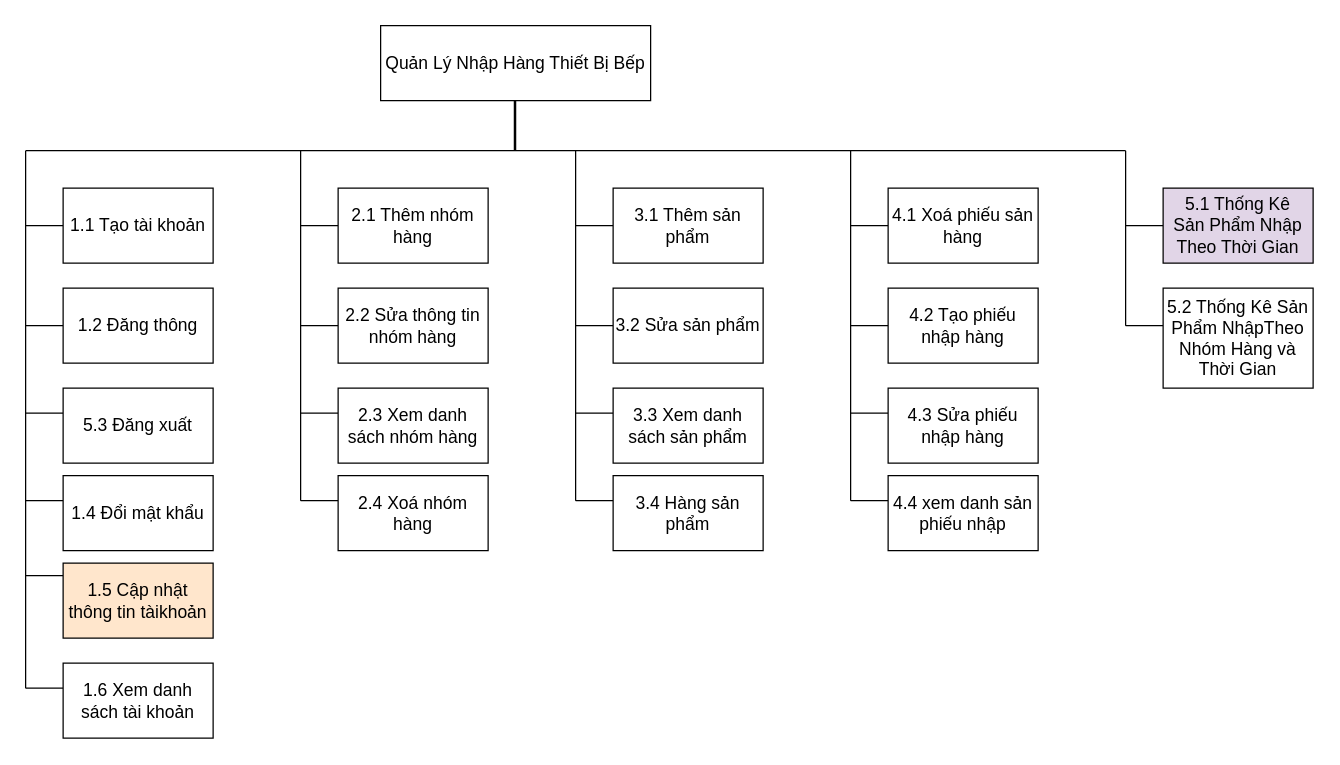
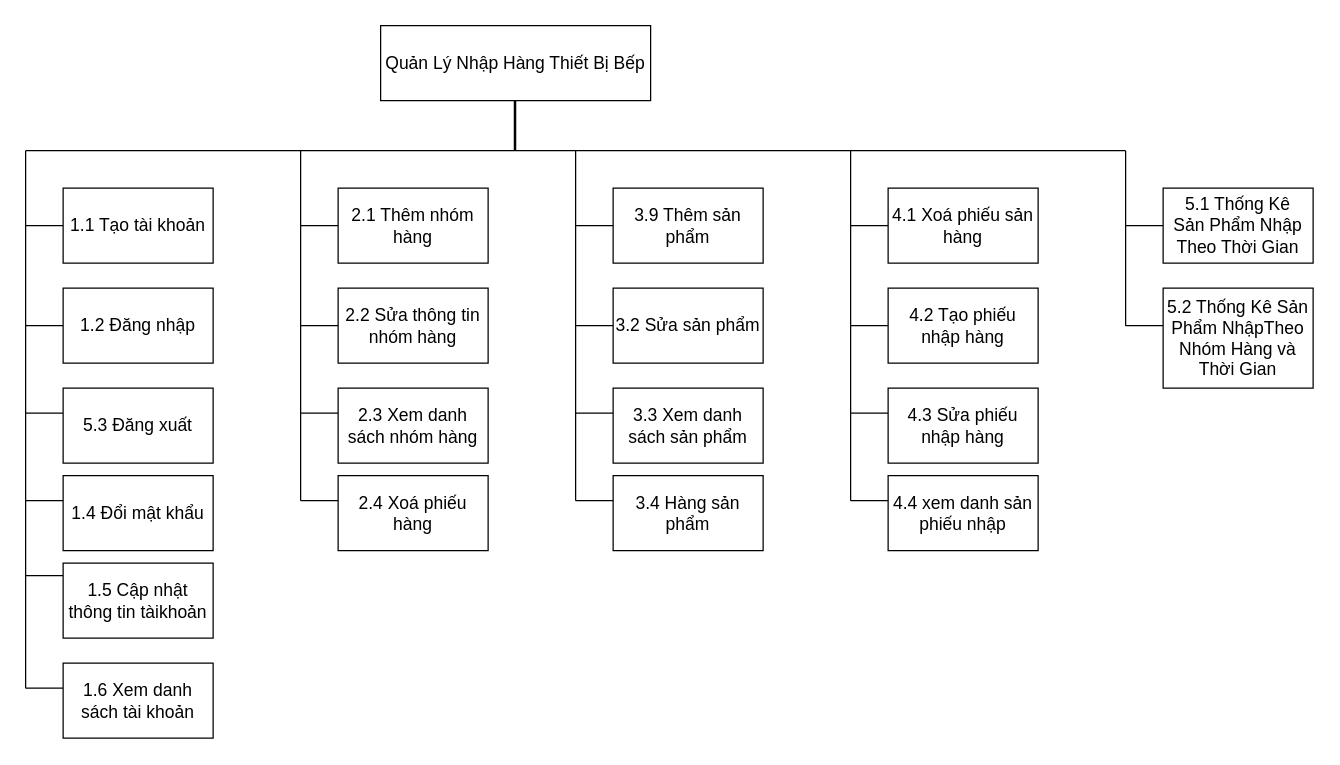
- <mxCell id="29" value="&lt;font style=&quot;font-size: 14px&quot;&gt;&lt;span&gt;3.1 Thêm sản phẩm&lt;/span&gt;&lt;/font&gt;" style="rounded=0;whiteSpace=wrap;html=1;" vertex="1" parent="1"><mxGeometry x="490" y="150" width="120" height="60" as="geometry" /></mxCell>
+ <mxCell id="29" value="&lt;font style=&quot;font-size: 14px&quot;&gt;&lt;span&gt;3.9 Thêm sản phẩm&lt;/span&gt;&lt;/font&gt;" style="rounded=0;whiteSpace=wrap;html=1;" vertex="1" parent="1"><mxGeometry x="490" y="150" width="120" height="60" as="geometry" /></mxCell>
- <mxCell id="45" value="&lt;table&gt;&lt;tbody&gt;&lt;tr&gt;&lt;td valign=&quot;top&quot;&gt;&lt;p&gt;&lt;font style=&quot;font-size: 14px&quot;&gt;&lt;span&gt;5.1 Thống Kê Sản Phẩm Nhập Theo Thời  Gian&lt;/span&gt;&lt;/font&gt;&lt;/p&gt;&lt;/td&gt;&lt;/tr&gt;&lt;/tbody&gt;&lt;/table&gt;" style="rounded=0;whiteSpace=wrap;html=1;fillColor=#e1d5e7;" vertex="1" parent="1"><mxGeometry x="930" y="150" width="120" height="60" as="geometry" /></mxCell>
+ <mxCell id="45" value="&lt;table&gt;&lt;tbody&gt;&lt;tr&gt;&lt;td valign=&quot;top&quot;&gt;&lt;p&gt;&lt;font style=&quot;font-size: 14px&quot;&gt;&lt;span&gt;5.1 Thống Kê Sản Phẩm Nhập Theo Thời  Gian&lt;/span&gt;&lt;/font&gt;&lt;/p&gt;&lt;/td&gt;&lt;/tr&gt;&lt;/tbody&gt;&lt;/table&gt;" style="rounded=0;whiteSpace=wrap;html=1;" vertex="1" parent="1"><mxGeometry x="930" y="150" width="120" height="60" as="geometry" /></mxCell>
- <mxCell id="12" value="&lt;font style=&quot;font-size: 14px&quot;&gt;&lt;span&gt;1.2 Đăng thông&lt;/span&gt;&lt;/font&gt;" style="rounded=0;whiteSpace=wrap;html=1;" vertex="1" parent="1"><mxGeometry x="50" y="230" width="120" height="60" as="geometry" /></mxCell>
+ <mxCell id="12" value="&lt;font style=&quot;font-size: 14px&quot;&gt;&lt;span&gt;1.2 Đăng nhập&lt;/span&gt;&lt;/font&gt;" style="rounded=0;whiteSpace=wrap;html=1;" vertex="1" parent="1"><mxGeometry x="50" y="230" width="120" height="60" as="geometry" /></mxCell>
- <mxCell id="23" value="&lt;font style=&quot;font-size: 14px&quot;&gt;&lt;span&gt;2.4 Xoá nhóm hàng&lt;/span&gt;&lt;/font&gt;" style="rounded=0;whiteSpace=wrap;html=1;" vertex="1" parent="1"><mxGeometry x="270" y="380" width="120" height="60" as="geometry" /></mxCell>
+ <mxCell id="23" value="&lt;font style=&quot;font-size: 14px&quot;&gt;&lt;span&gt;2.4 Xoá phiếu hàng&lt;/span&gt;&lt;/font&gt;" style="rounded=0;whiteSpace=wrap;html=1;" vertex="1" parent="1"><mxGeometry x="270" y="380" width="120" height="60" as="geometry" /></mxCell>
- <mxCell id="47" value="&lt;font style=&quot;font-size: 14px&quot;&gt;&lt;span&gt;1.5 Cập nhật thông tin tàikhoản&lt;/span&gt;&lt;/font&gt;" style="rounded=0;whiteSpace=wrap;html=1;fillColor=#ffe6cc;" vertex="1" parent="1"><mxGeometry x="50" y="450" width="120" height="60" as="geometry" /></mxCell>
+ <mxCell id="47" value="&lt;font style=&quot;font-size: 14px&quot;&gt;&lt;span&gt;1.5 Cập nhật thông tin tàikhoản&lt;/span&gt;&lt;/font&gt;" style="rounded=0;whiteSpace=wrap;html=1;" vertex="1" parent="1"><mxGeometry x="50" y="450" width="120" height="60" as="geometry" /></mxCell>
